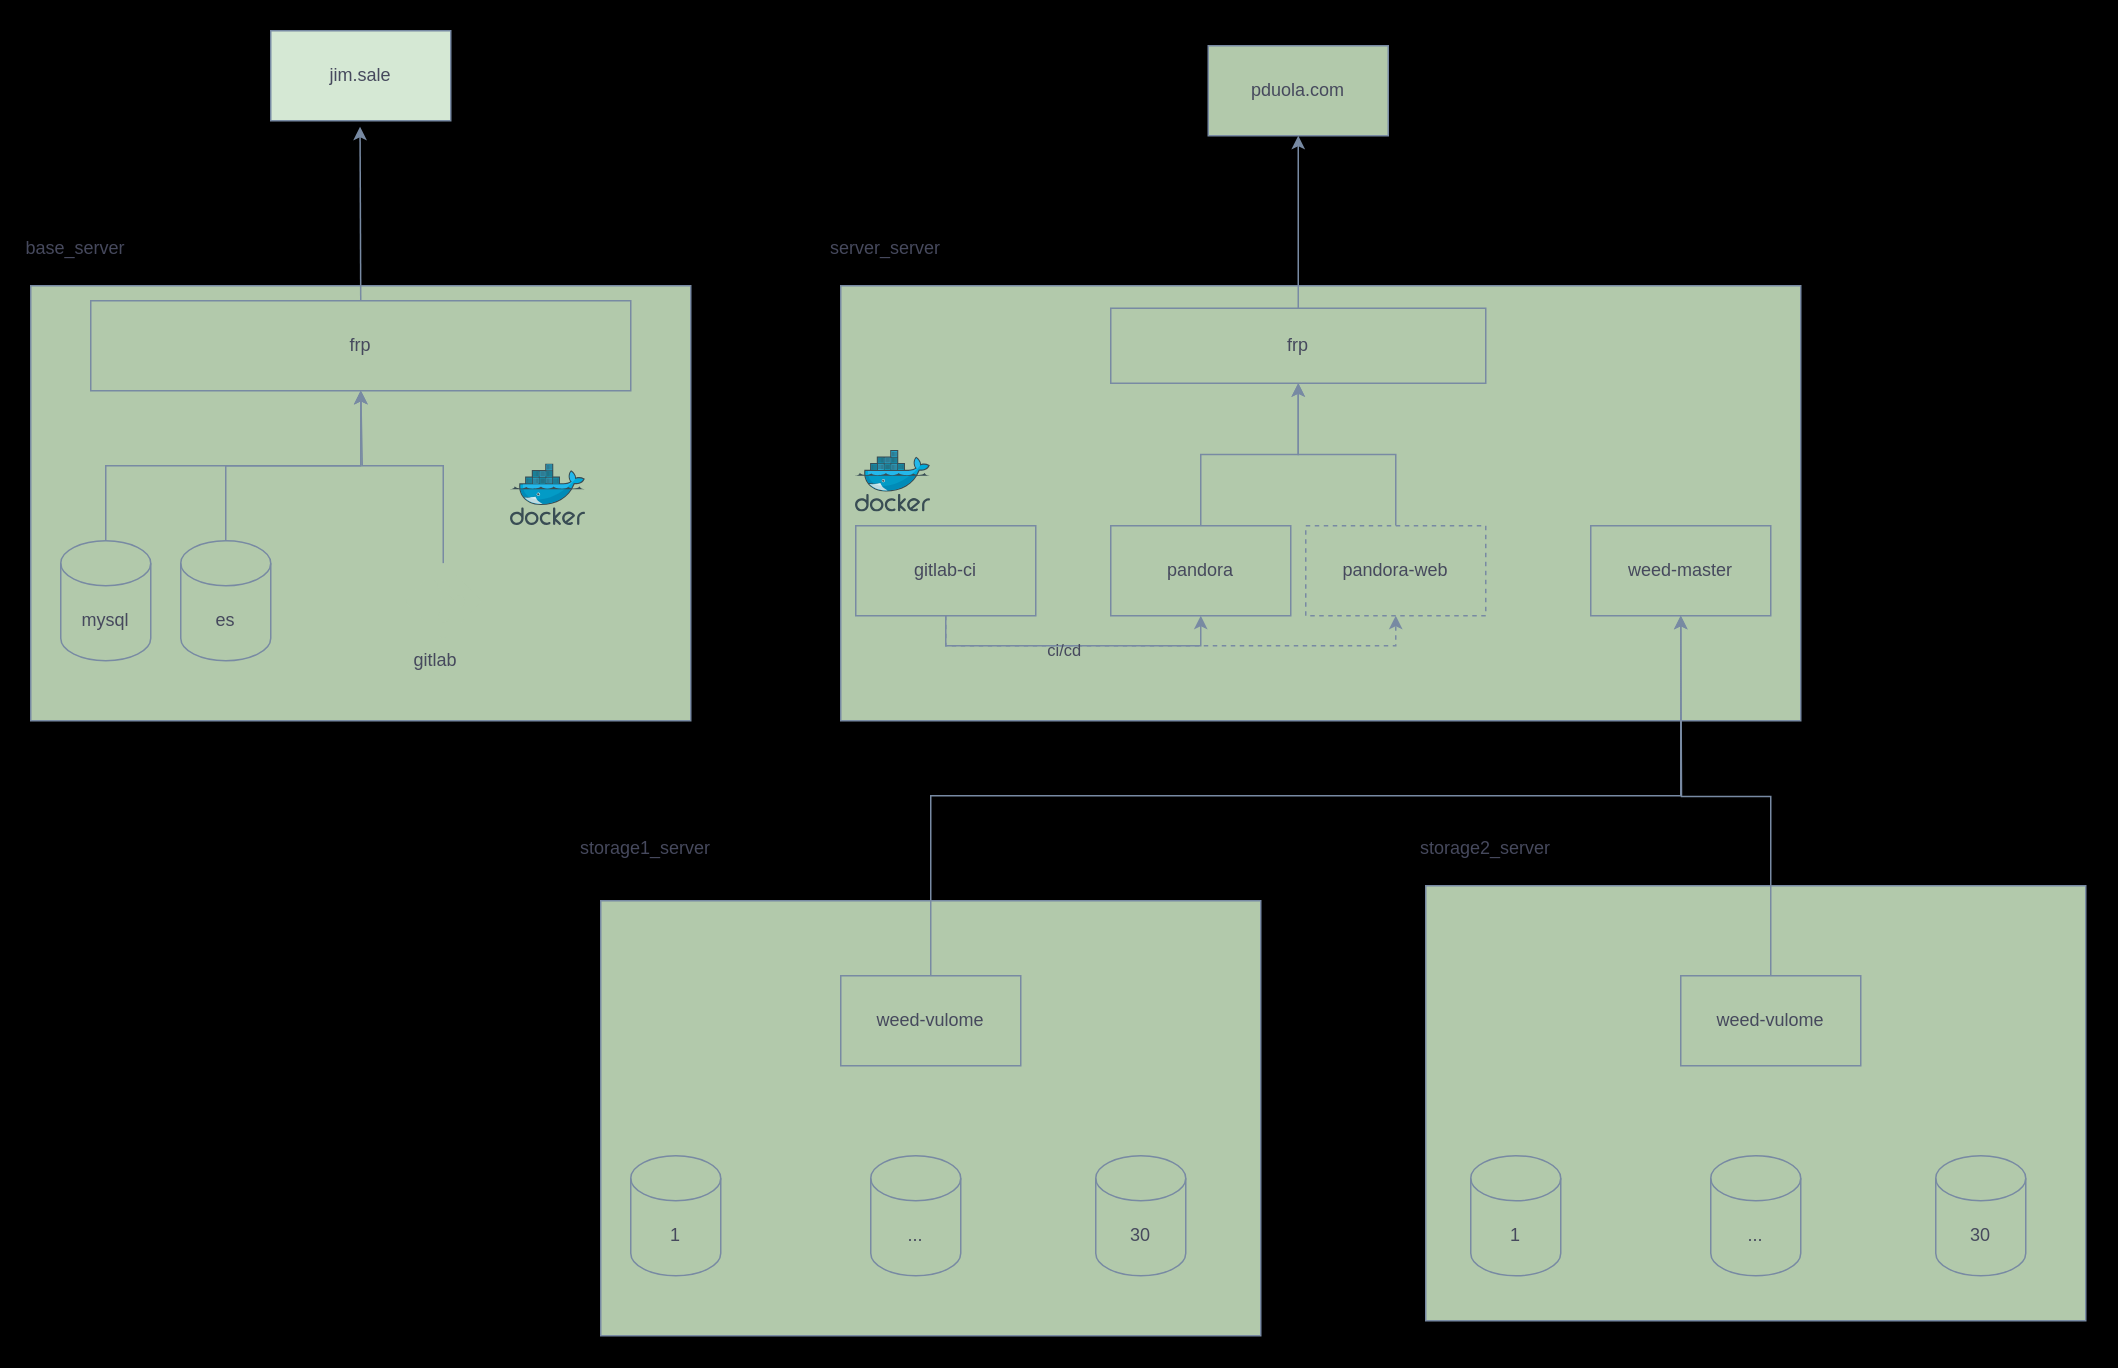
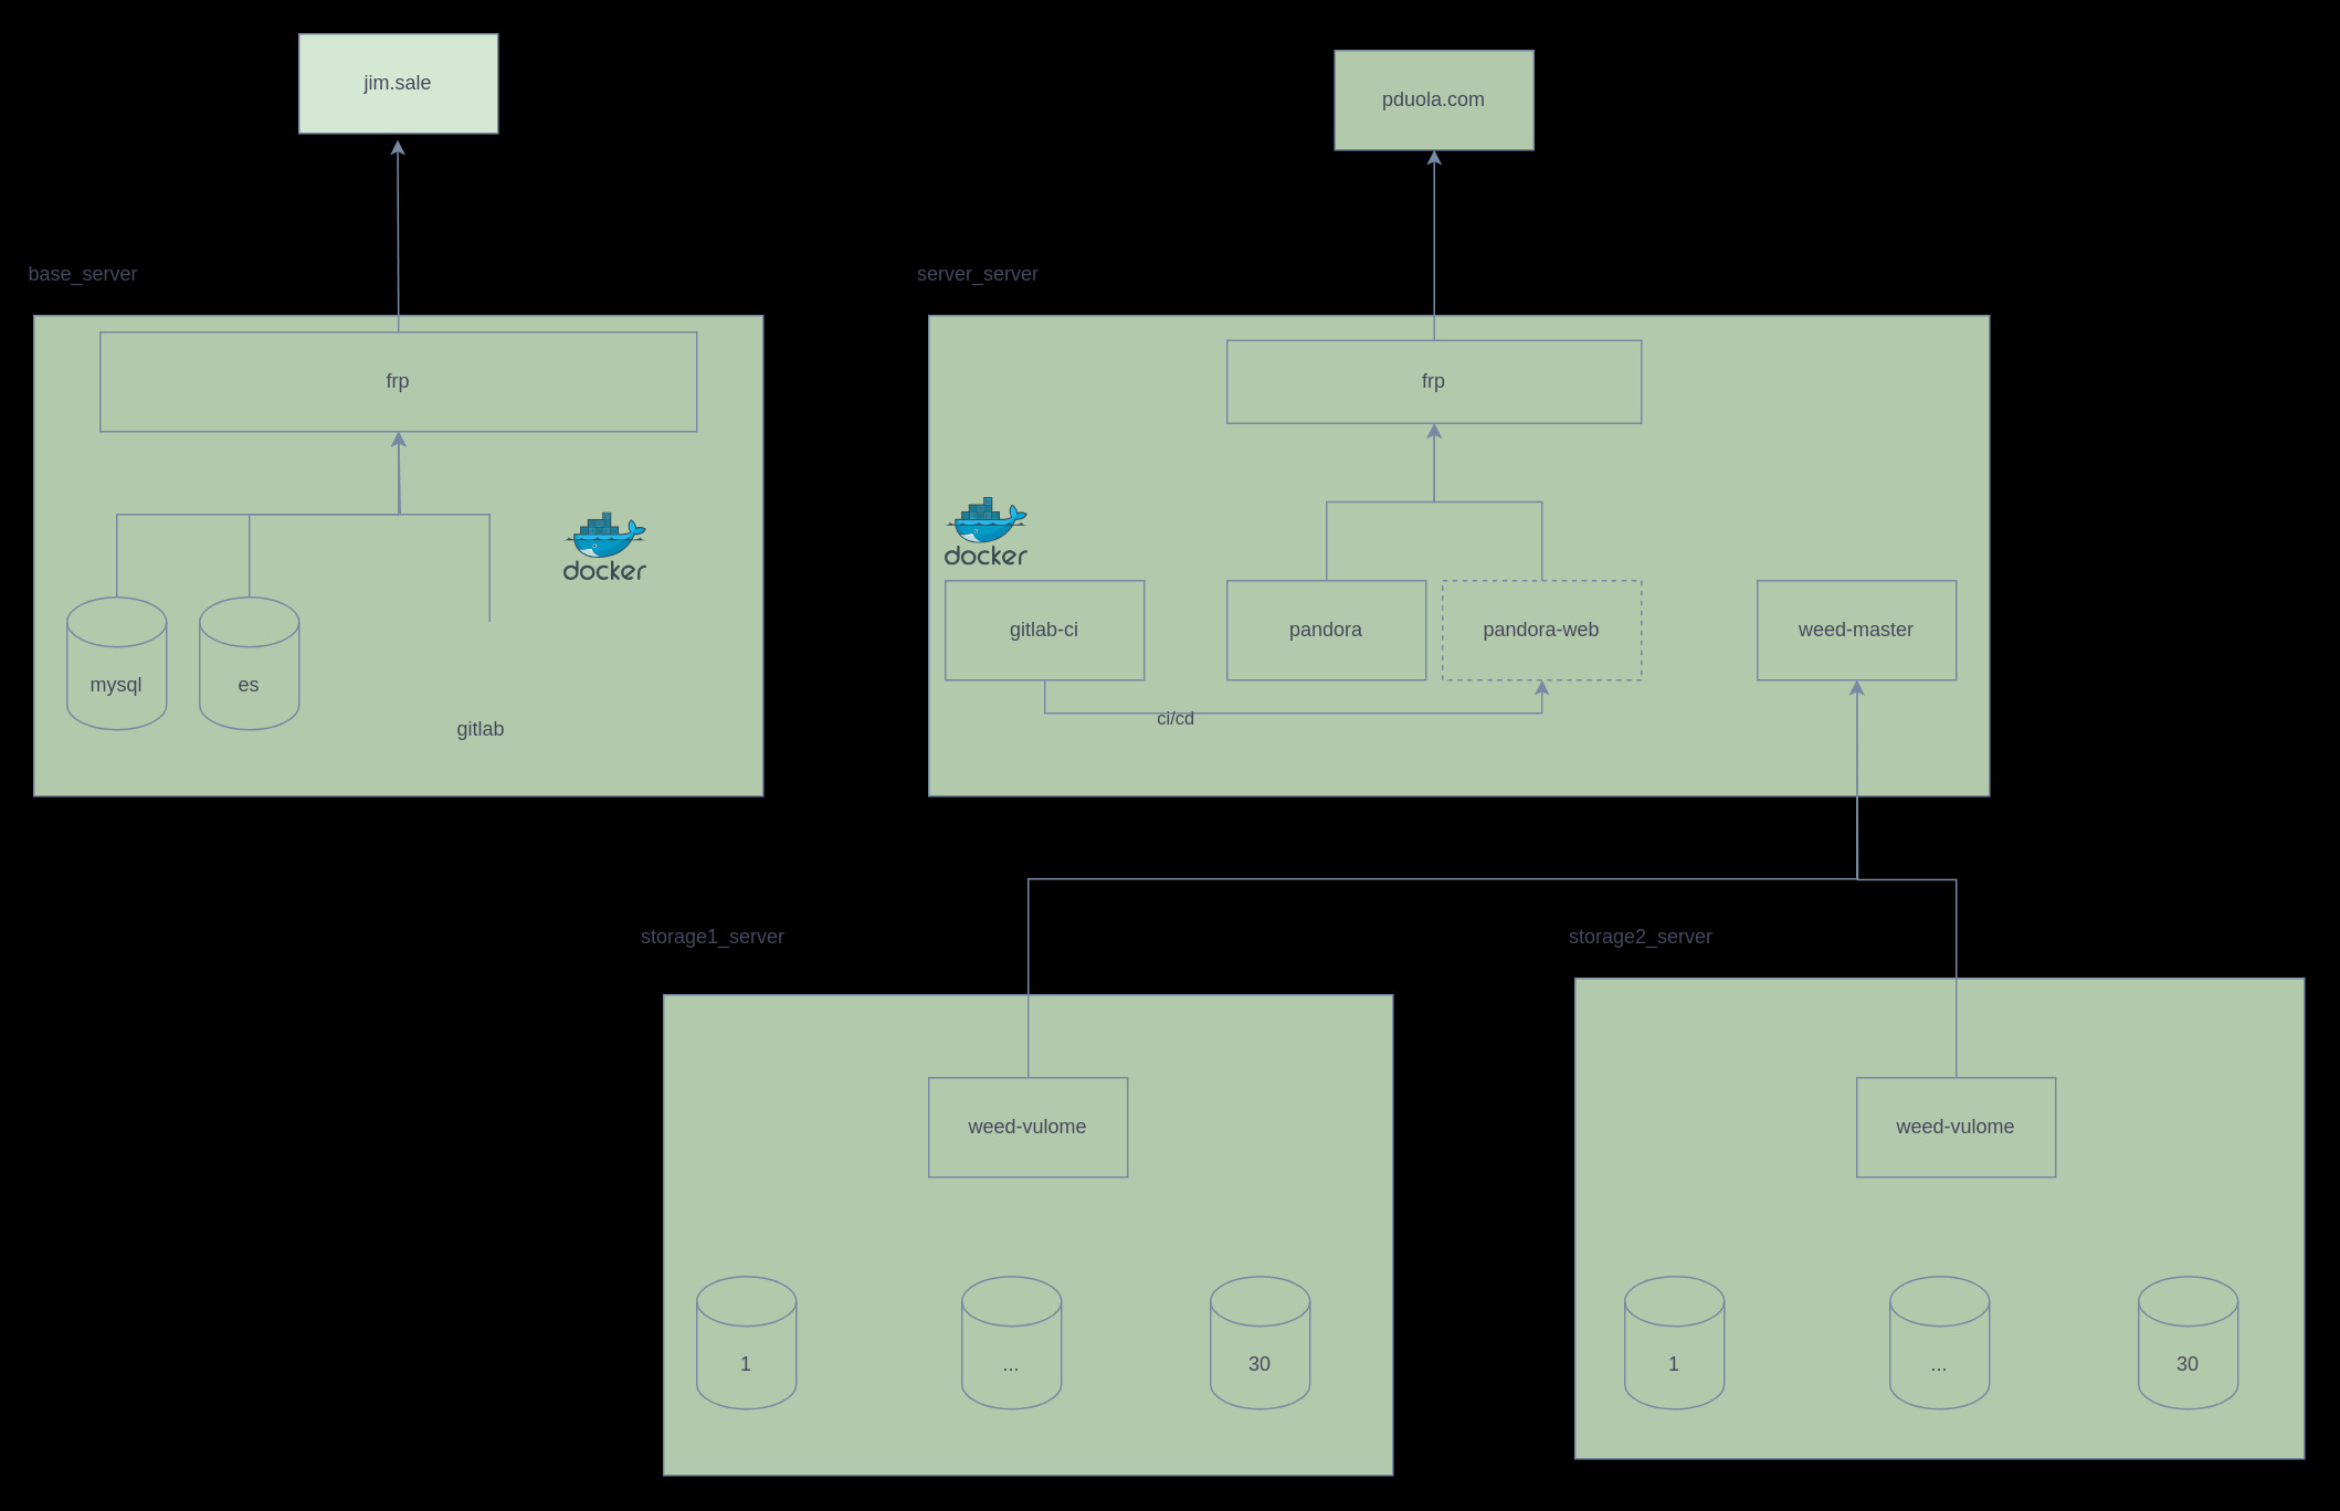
- <mxCell id="22" style="edgeStyle=orthogonalEdgeStyle;rounded=0;orthogonalLoop=1;jettySize=auto;html=1;exitX=0.5;exitY=1;exitDx=0;exitDy=0;entryX=0.5;entryY=1;entryDx=0;entryDy=0;labelBackgroundColor=none;strokeColor=#788AA3;fontColor=default;" parent="1" source="25" target="16" edge="1"><mxGeometry relative="1" as="geometry" /></mxCell>
- <mxCell id="23" style="edgeStyle=orthogonalEdgeStyle;rounded=0;orthogonalLoop=1;jettySize=auto;html=1;exitX=0.5;exitY=1;exitDx=0;exitDy=0;entryX=0.5;entryY=1;entryDx=0;entryDy=0;labelBackgroundColor=none;strokeColor=#788AA3;fontColor=default;dashed=1;" parent="1" source="25" target="18" edge="1"><mxGeometry relative="1" as="geometry" /></mxCell>
+ <mxCell id="23" style="edgeStyle=orthogonalEdgeStyle;rounded=0;orthogonalLoop=1;jettySize=auto;html=1;exitX=0.5;exitY=1;exitDx=0;exitDy=0;entryX=0.5;entryY=1;entryDx=0;entryDy=0;labelBackgroundColor=none;strokeColor=#788AA3;fontColor=default;" parent="1" source="25" target="18" edge="1"><mxGeometry relative="1" as="geometry" /></mxCell>
